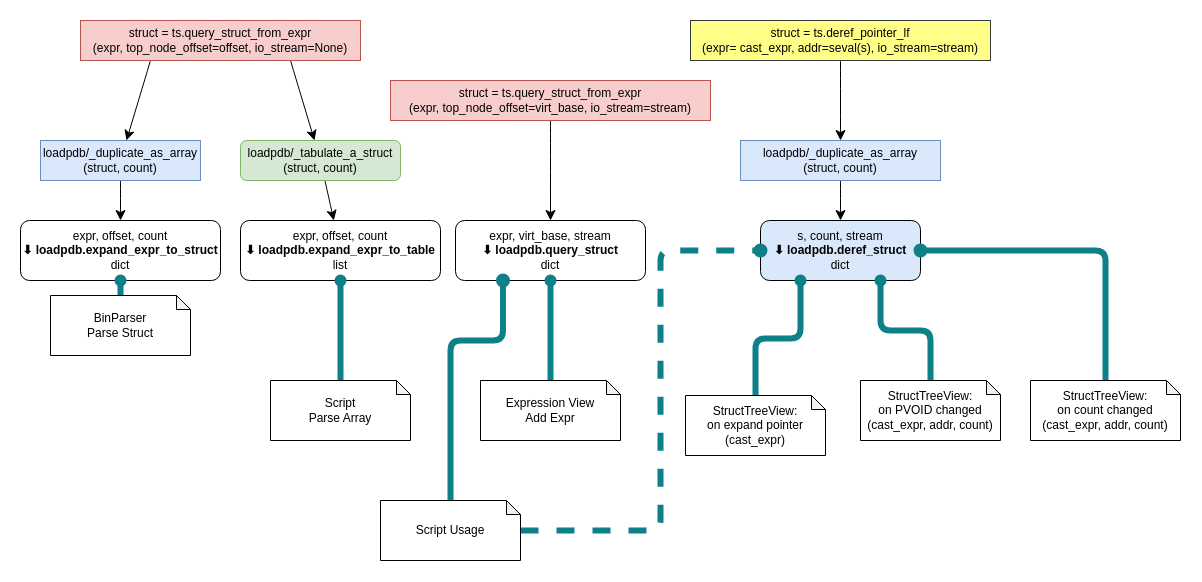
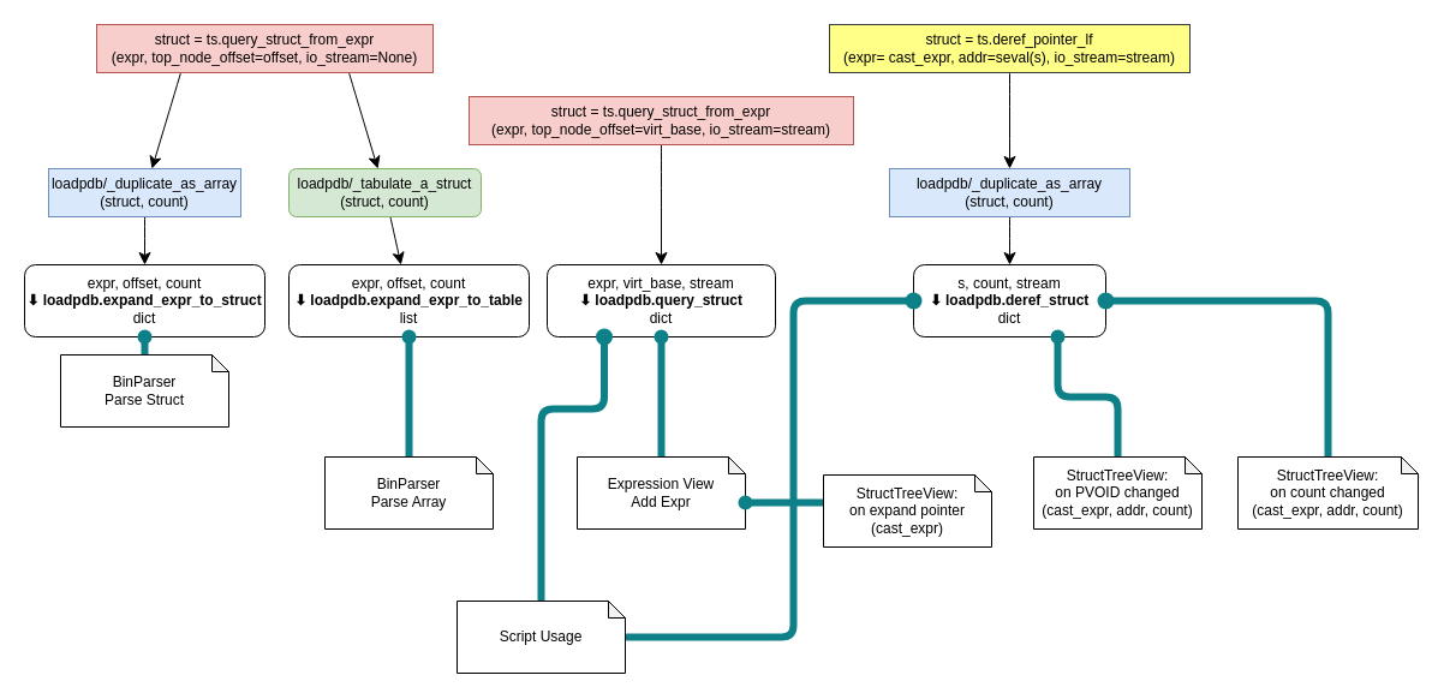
- <mxCell id="4" value="s, count, stream&lt;br&gt;&lt;b&gt;⬇ loadpdb.deref_struct&lt;br&gt;&lt;/b&gt;dict" style="rounded=1;whiteSpace=wrap;html=1;fillColor=#dae8fc;" vertex="1" parent="1"><mxGeometry x="760" y="220" width="160" height="60" as="geometry" /></mxCell>
+ <mxCell id="4" value="s, count, stream&lt;br&gt;&lt;b&gt;⬇ loadpdb.deref_struct&lt;br&gt;&lt;/b&gt;dict" style="rounded=1;whiteSpace=wrap;html=1;" vertex="1" parent="1"><mxGeometry x="760" y="220" width="160" height="60" as="geometry" /></mxCell>
- <mxCell id="24" style="edgeStyle=elbowEdgeStyle;rounded=1;orthogonalLoop=1;jettySize=auto;html=1;fontSize=12;endArrow=oval;endFill=1;elbow=vertical;curved=0;strokeWidth=6;fillColor=#b0e3e6;strokeColor=#0e8088;entryX=0.25;entryY=1;entryDx=0;entryDy=0;" edge="1" parent="1" source="25" target="4"><mxGeometry relative="1" as="geometry" /></mxCell>
+ <mxCell id="24" style="edgeStyle=elbowEdgeStyle;rounded=1;orthogonalLoop=1;jettySize=auto;html=1;fontSize=12;endArrow=oval;endFill=1;elbow=vertical;curved=0;strokeWidth=6;fillColor=#b0e3e6;strokeColor=#0e8088;" edge="1" parent="1" source="25" target="23"><mxGeometry relative="1" as="geometry" /></mxCell>
- <mxCell id="21" value="Script&lt;br&gt;Parse Array" style="shape=note;whiteSpace=wrap;html=1;backgroundOutline=1;darkOpacity=0.05;size=14;" vertex="1" parent="1"><mxGeometry x="270" y="380" width="140" height="60" as="geometry" /></mxCell>
+ <mxCell id="21" value="BinParser&lt;br&gt;Parse Array" style="shape=note;whiteSpace=wrap;html=1;backgroundOutline=1;darkOpacity=0.05;size=14;" vertex="1" parent="1"><mxGeometry x="270" y="380" width="140" height="60" as="geometry" /></mxCell>
- <mxCell id="31" style="edgeStyle=elbowEdgeStyle;rounded=1;orthogonalLoop=1;jettySize=auto;html=1;fontSize=12;startSize=8;endSize=8;curved=0;strokeWidth=6;fillColor=#b0e3e6;strokeColor=#0e8088;endArrow=oval;endFill=1;dashed=1;" edge="1" parent="1" source="32" target="4"><mxGeometry relative="1" as="geometry"><Array as="points"><mxPoint x="660" y="400" /></Array></mxGeometry></mxCell>
+ <mxCell id="31" style="edgeStyle=elbowEdgeStyle;rounded=1;orthogonalLoop=1;jettySize=auto;html=1;fontSize=12;startSize=8;endSize=8;curved=0;strokeWidth=6;fillColor=#b0e3e6;strokeColor=#0e8088;endArrow=oval;endFill=1;" edge="1" parent="1" source="32" target="4"><mxGeometry relative="1" as="geometry"><Array as="points"><mxPoint x="660" y="400" /></Array></mxGeometry></mxCell>
